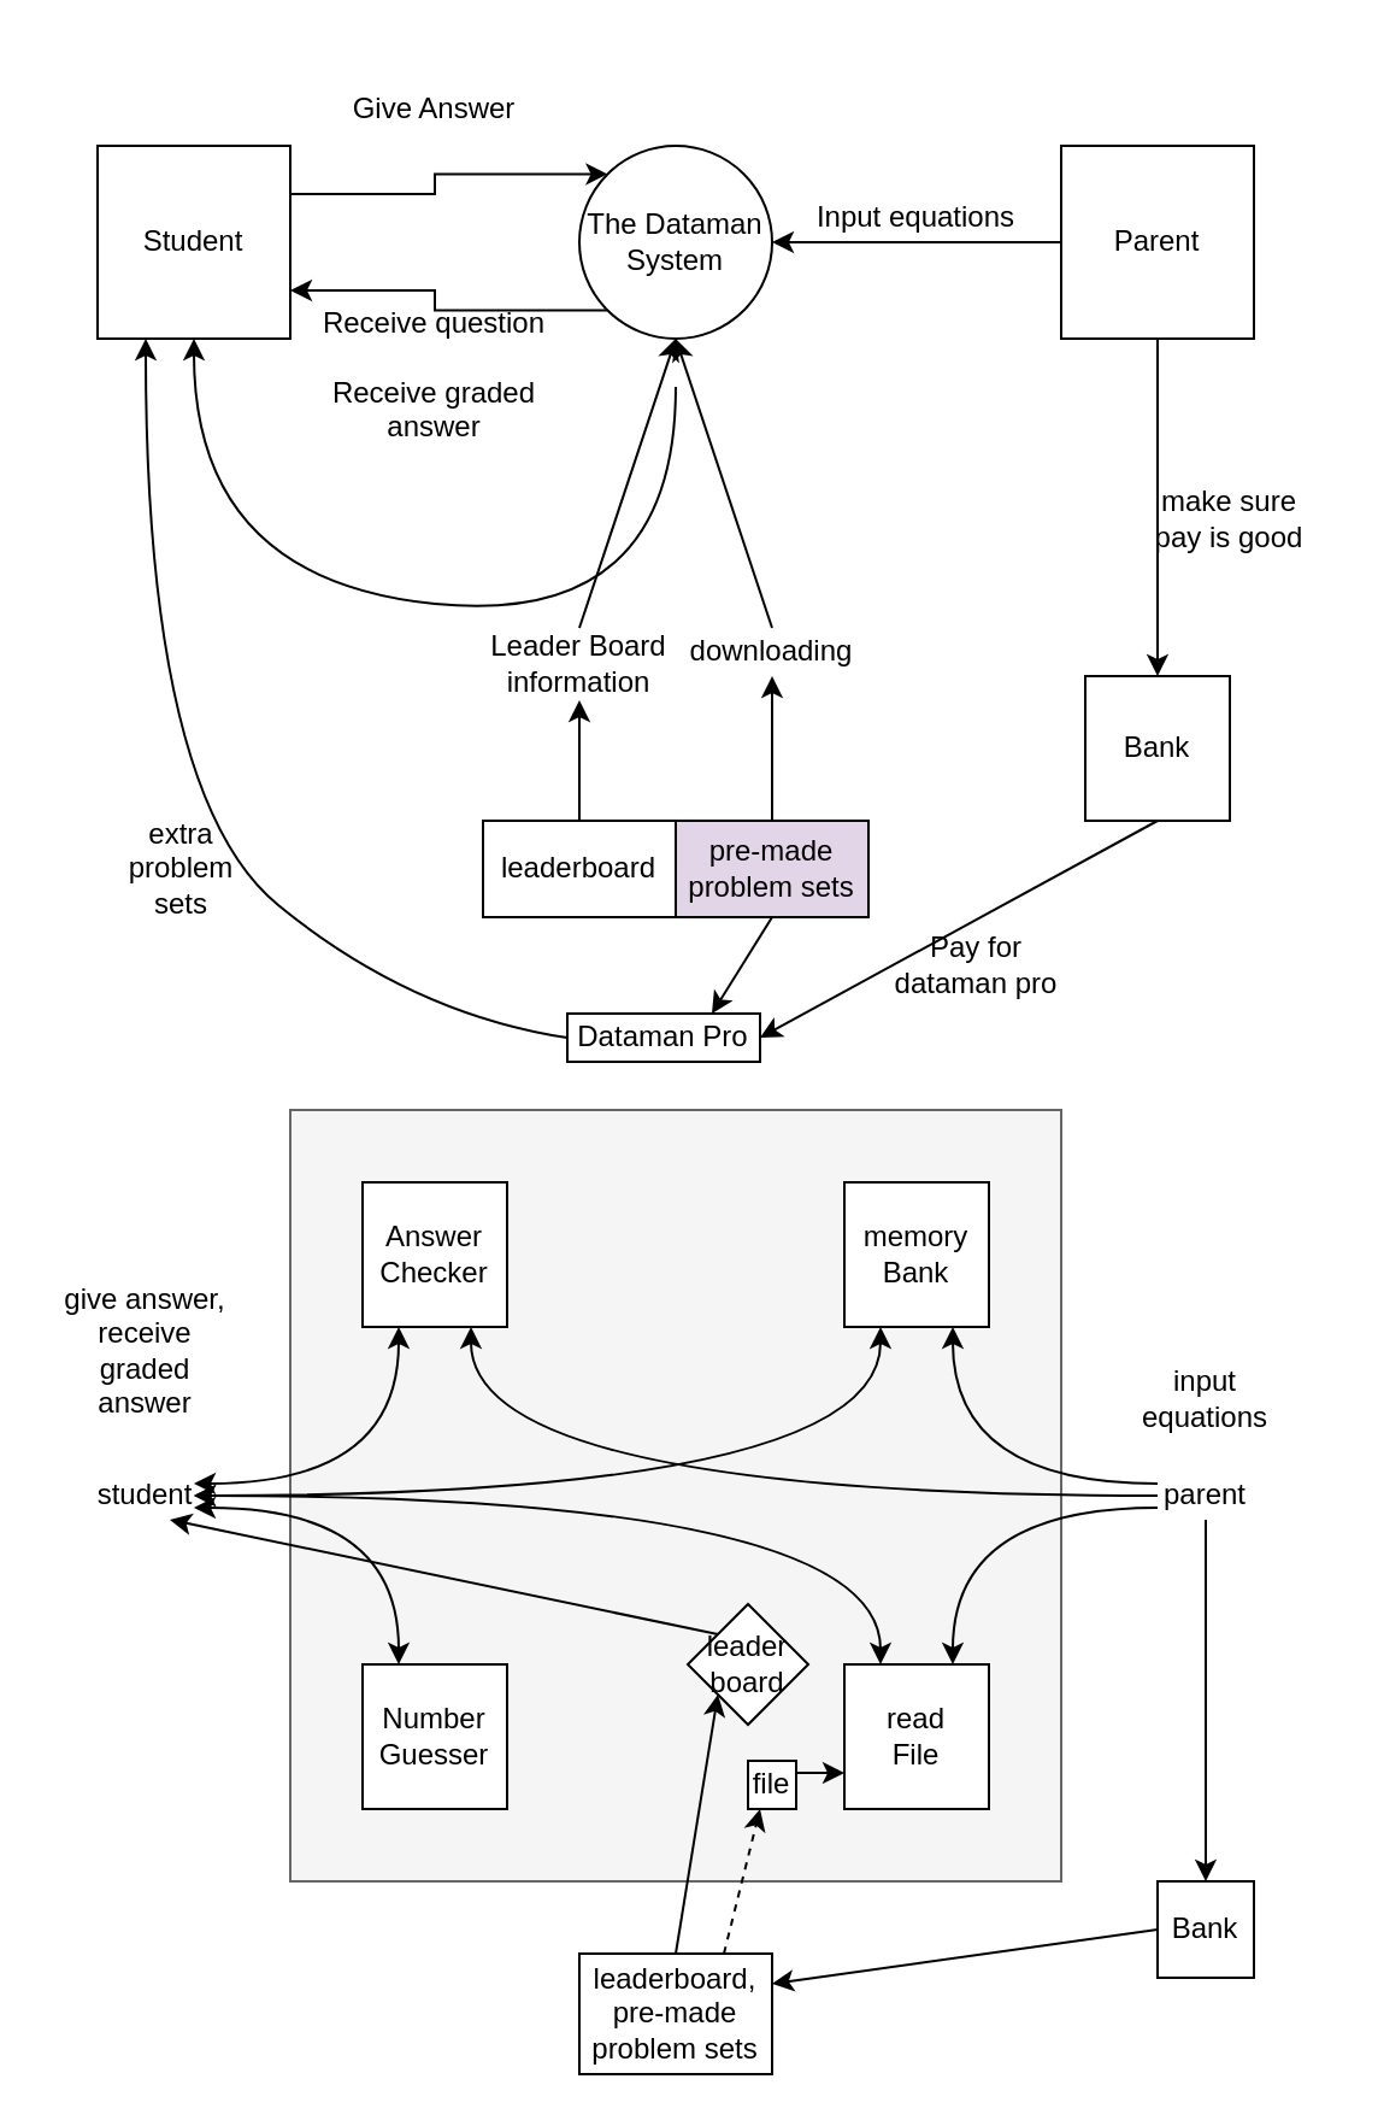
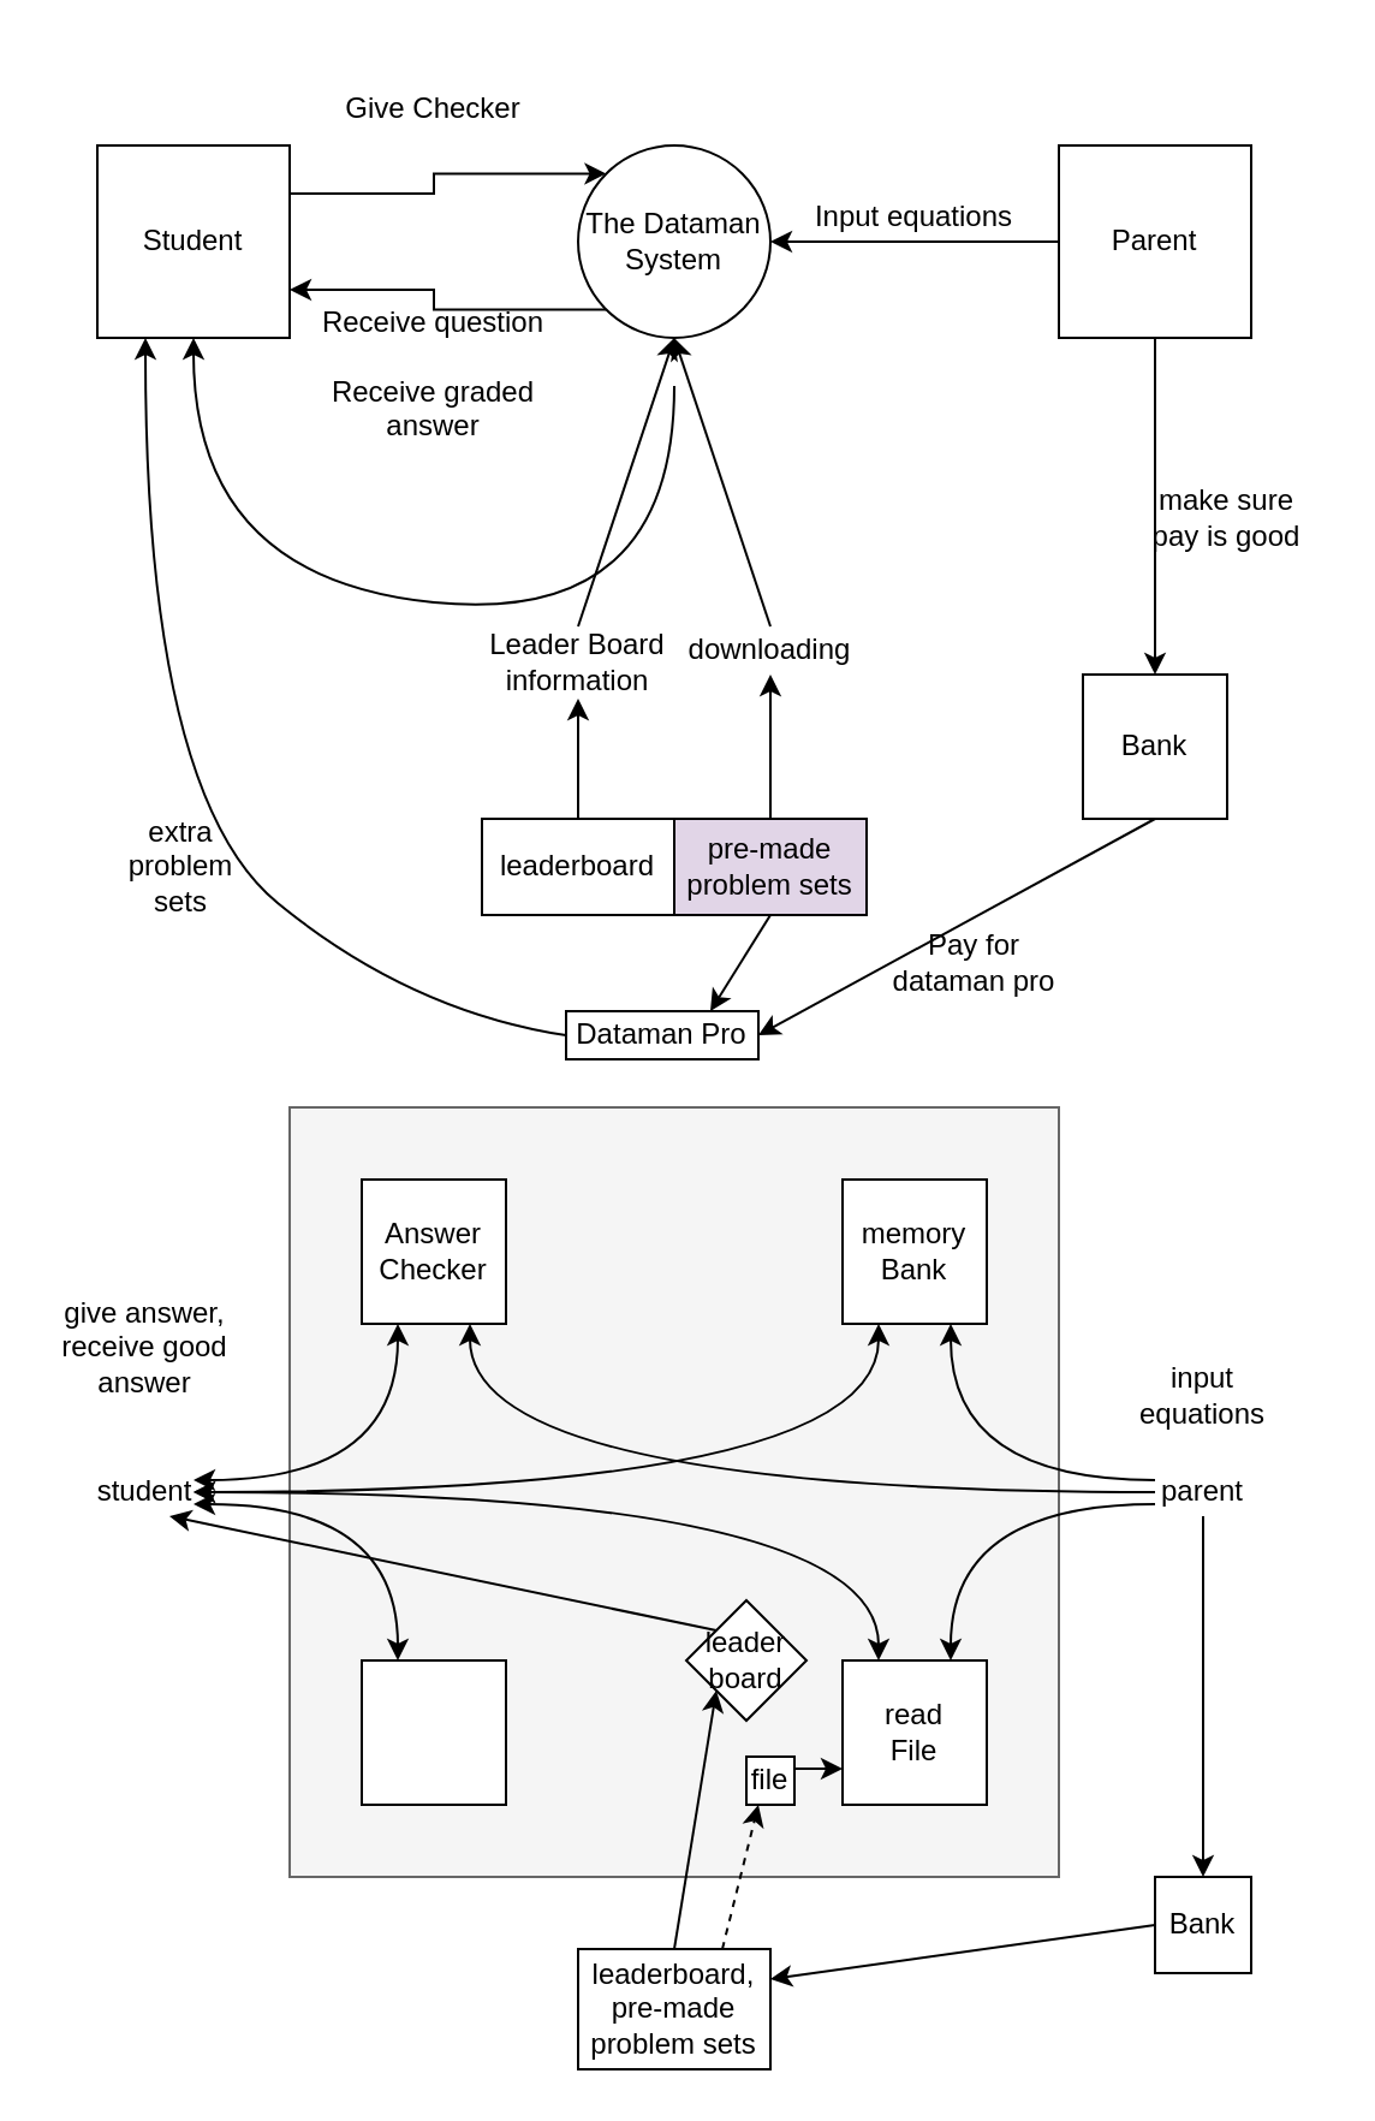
- <mxCell id="9" value="Give Answer" style="text;html=1;strokeColor=none;fillColor=none;align=center;verticalAlign=middle;whiteSpace=wrap;rounded=0;" parent="1" vertex="1"><mxGeometry x="130" y="20" width="100" height="50" as="geometry" /></mxCell>
+ <mxCell id="9" value="Give Checker" style="text;html=1;strokeColor=none;fillColor=none;align=center;verticalAlign=middle;whiteSpace=wrap;rounded=0;" parent="1" vertex="1"><mxGeometry x="130" y="20" width="100" height="50" as="geometry" /></mxCell>
- <mxCell id="50" value="give answer, receive graded answer" style="text;html=1;strokeColor=none;fillColor=none;align=center;verticalAlign=middle;whiteSpace=wrap;rounded=0;" parent="1" vertex="1"><mxGeometry x="20" y="530" width="80" height="60" as="geometry" /></mxCell>
+ <mxCell id="50" value="give answer, receive good answer" style="text;html=1;strokeColor=none;fillColor=none;align=center;verticalAlign=middle;whiteSpace=wrap;rounded=0;" parent="1" vertex="1"><mxGeometry x="20" y="530" width="80" height="60" as="geometry" /></mxCell>
- <mxCell id="36" value="Number&lt;br&gt;Guesser" style="text;html=1;strokeColor=none;fillColor=none;align=center;verticalAlign=middle;whiteSpace=wrap;rounded=0;" parent="1" vertex="1"><mxGeometry x="160" y="710" width="40" height="20" as="geometry" /></mxCell>
